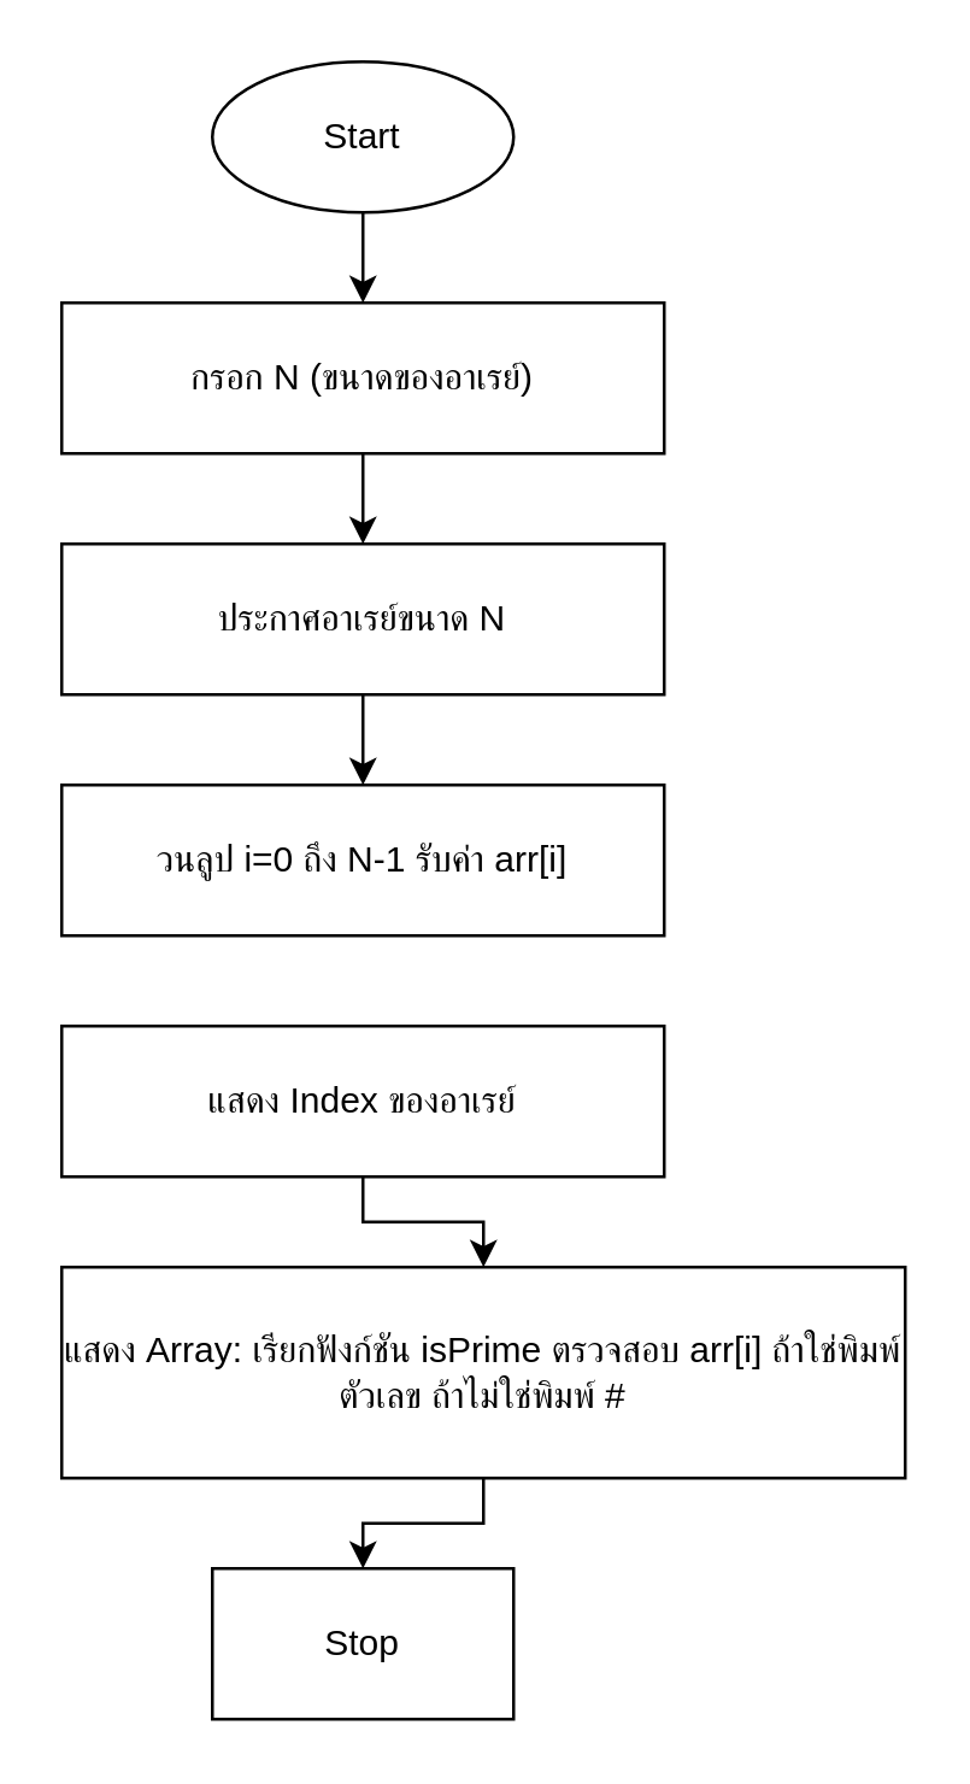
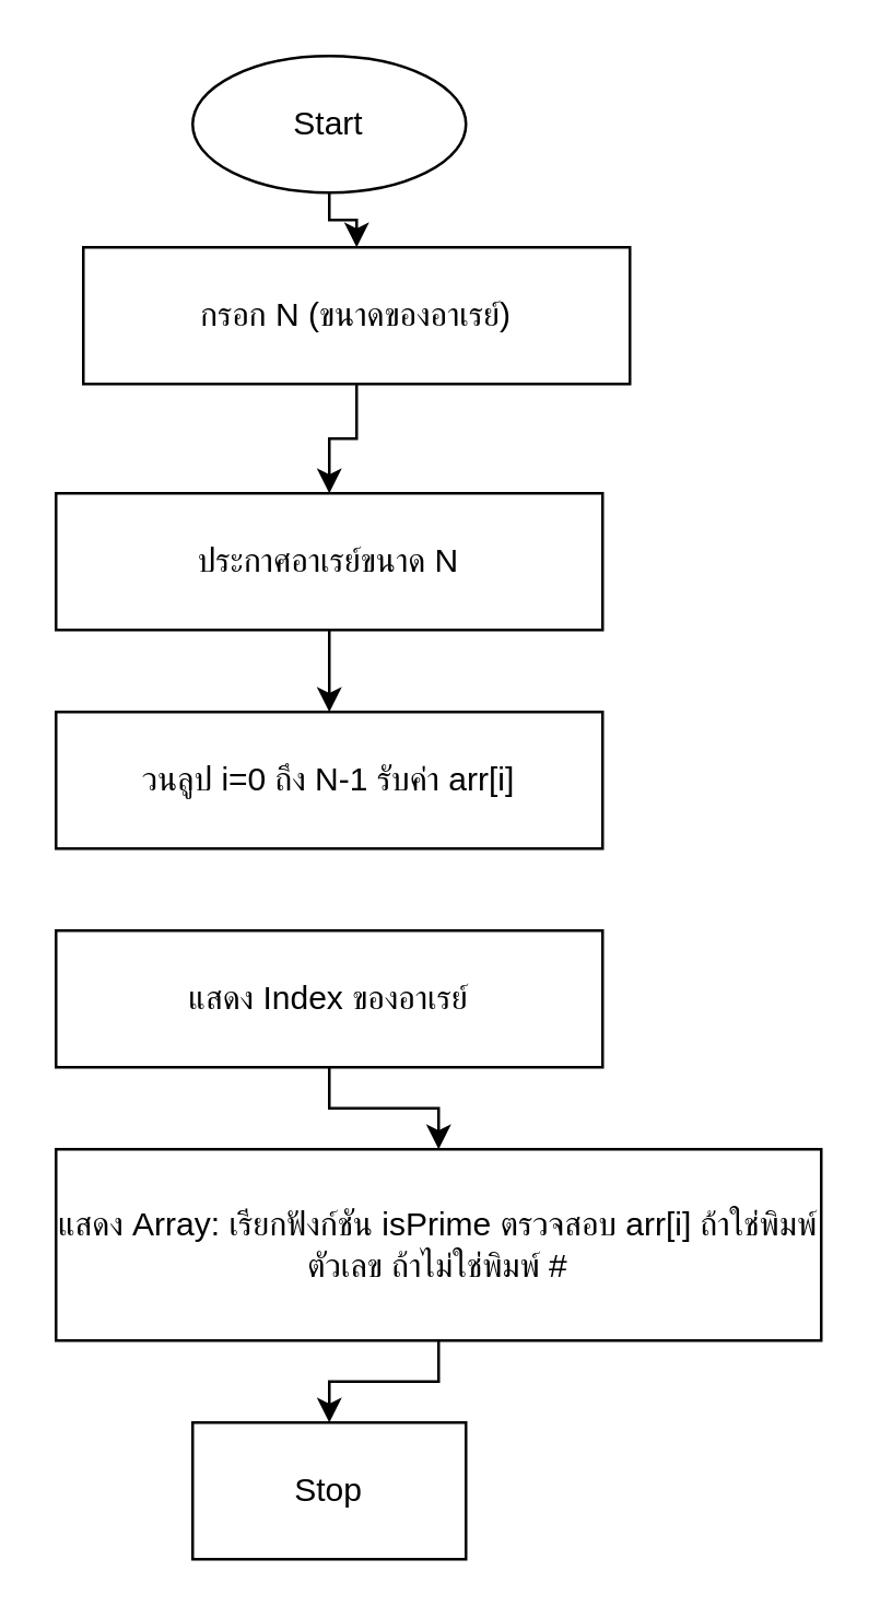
- <mxCell id="3" value="กรอก N (ขนาดของอาเรย์)" style="parallelogram;whiteSpace=wrap;html=1;" parent="1" vertex="1"><mxGeometry x="20" y="100" width="200" height="50" as="geometry" /></mxCell>
+ <mxCell id="3" value="กรอก N (ขนาดของอาเรย์)" style="parallelogram;whiteSpace=wrap;html=1;" parent="1" vertex="1"><mxGeometry x="30" y="90" width="200" height="50" as="geometry" /></mxCell>
